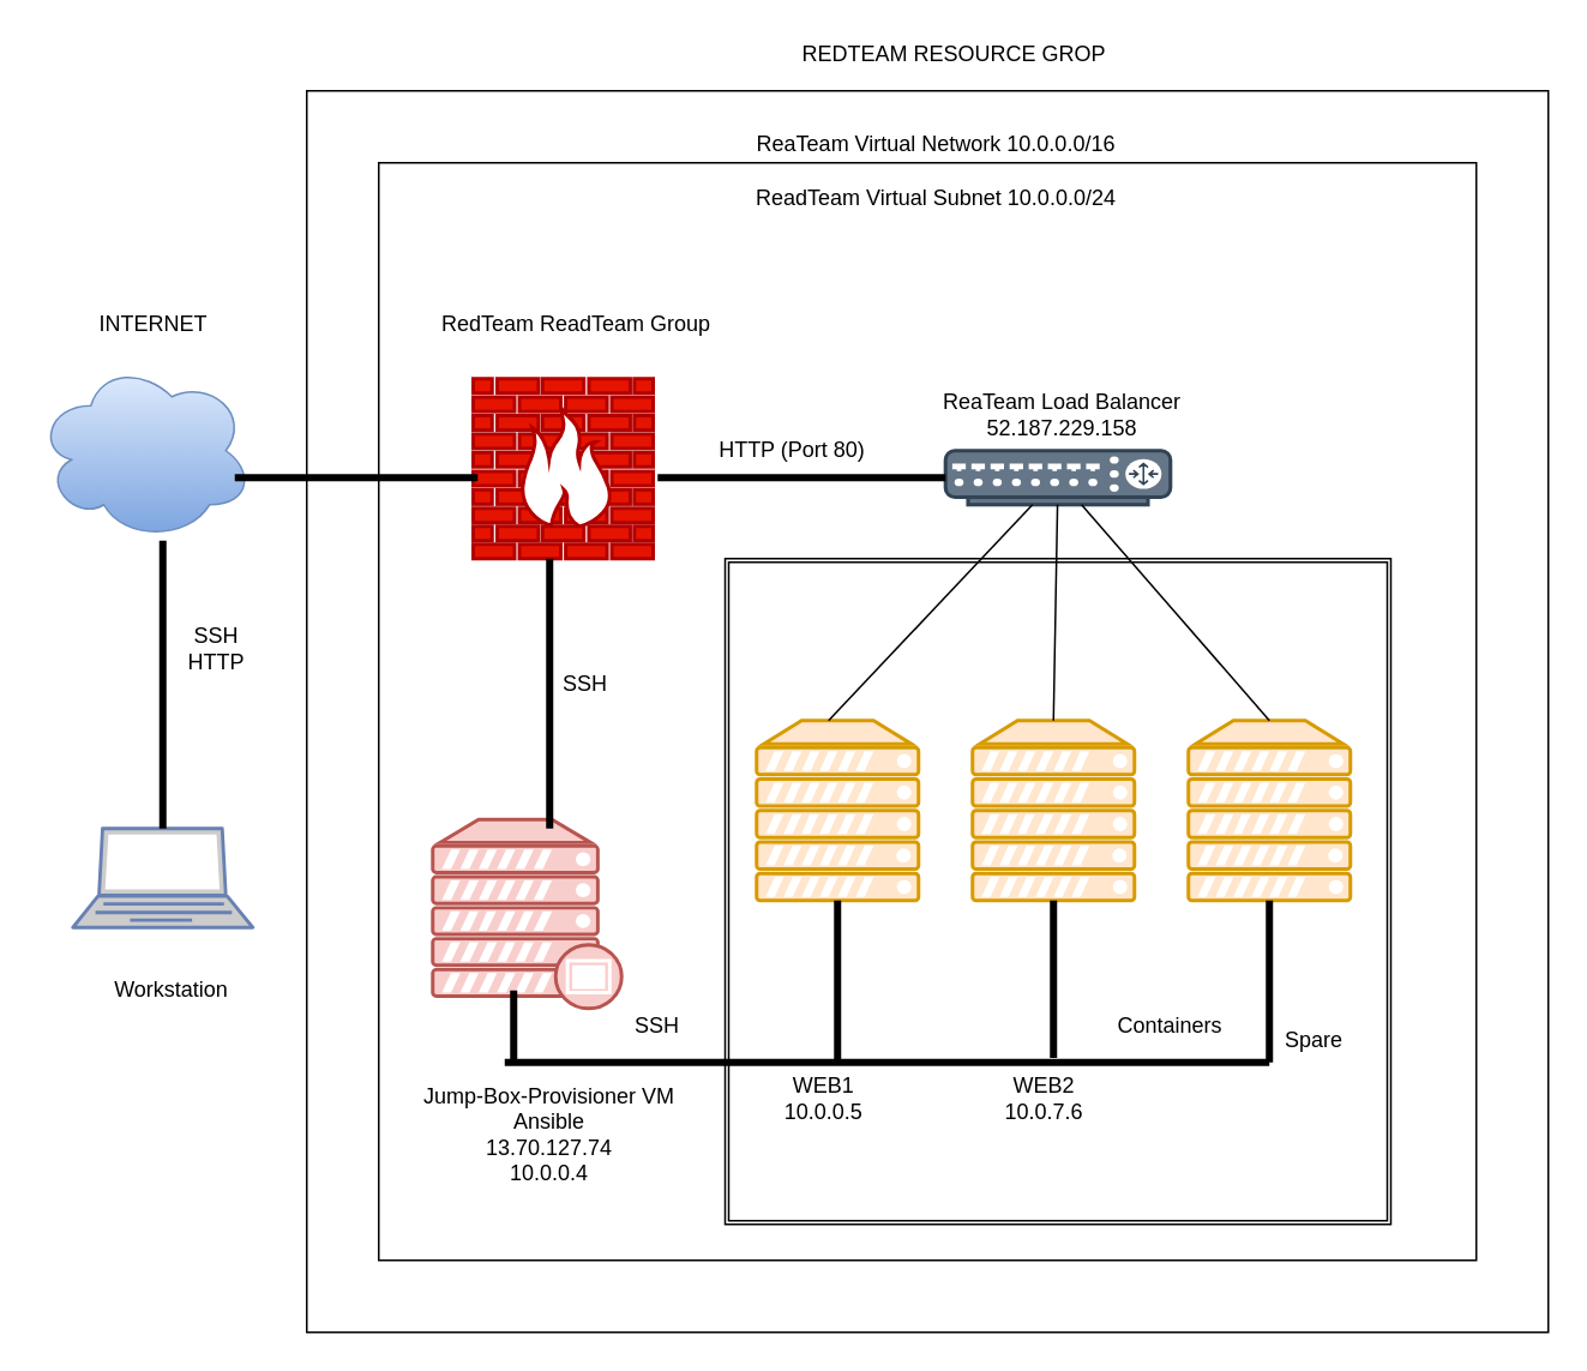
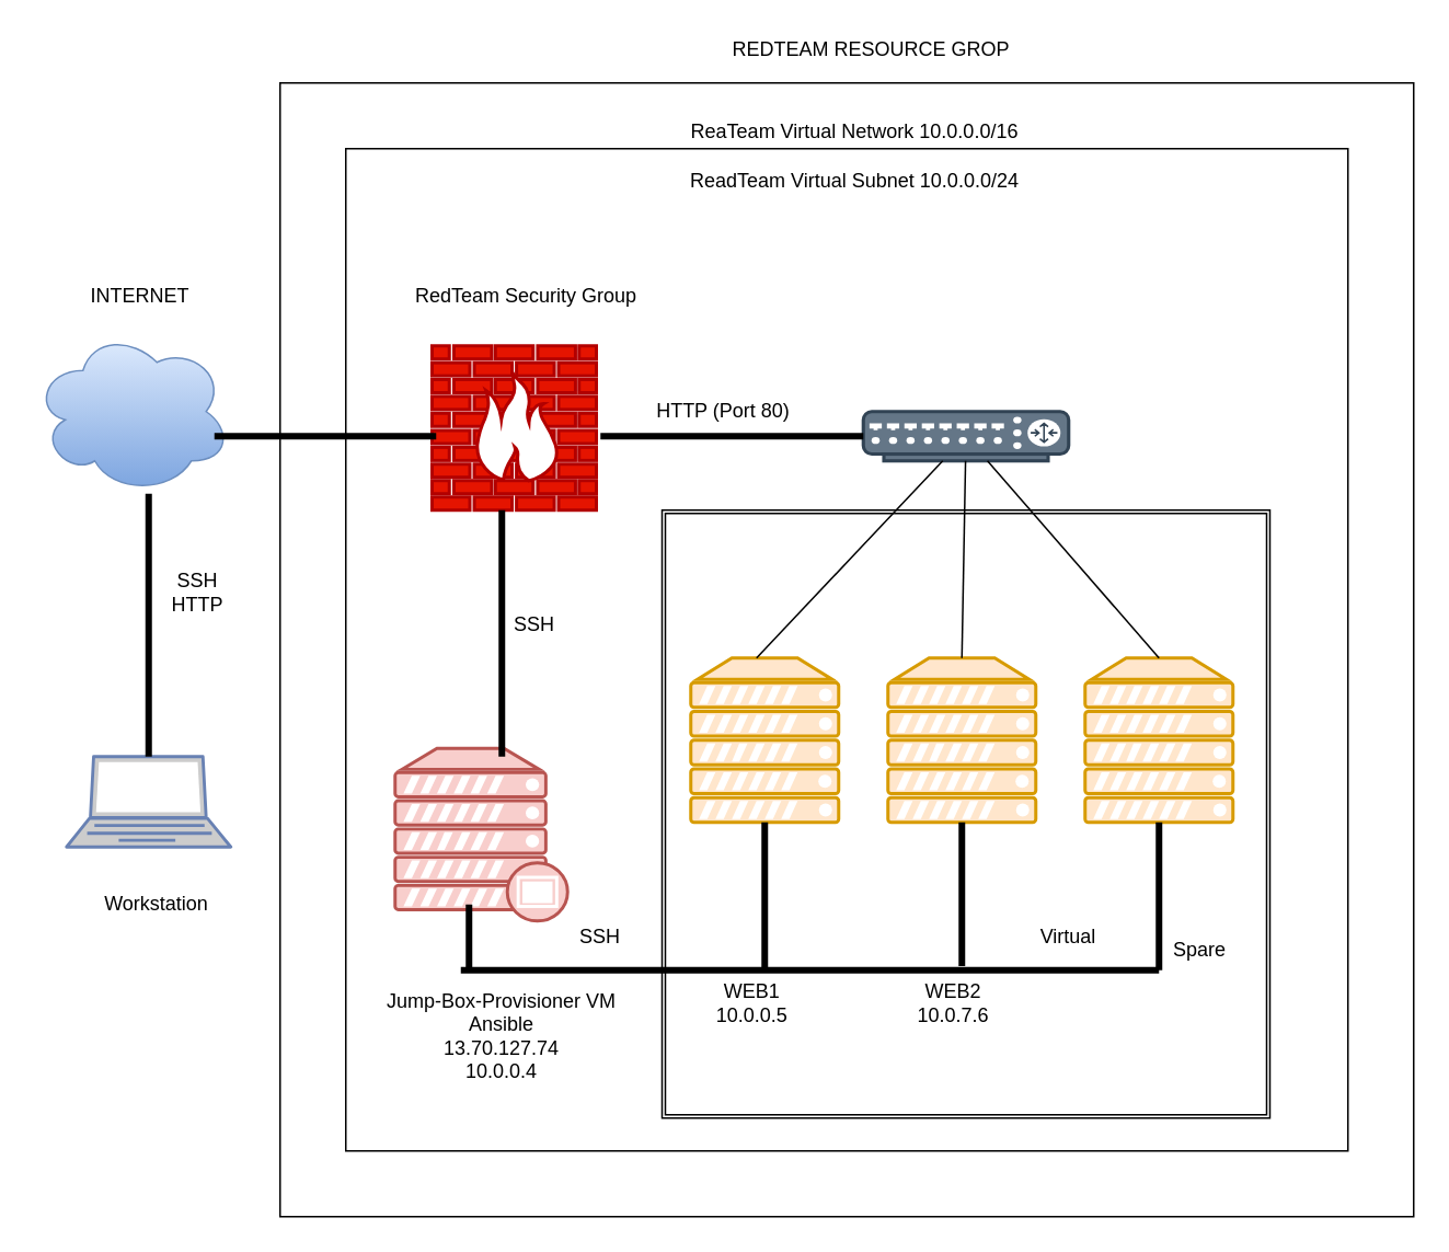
- <mxCell id="28" value="RedTeam ReadTeam Group" style="text;html=1;strokeColor=none;fillColor=none;align=center;verticalAlign=middle;whiteSpace=wrap;rounded=0;" vertex="1" parent="1"><mxGeometry x="230" y="170" width="180" height="20" as="geometry" /></mxCell>
+ <mxCell id="28" value="RedTeam Security Group" style="text;html=1;strokeColor=none;fillColor=none;align=center;verticalAlign=middle;whiteSpace=wrap;rounded=0;" vertex="1" parent="1"><mxGeometry x="230" y="170" width="180" height="20" as="geometry" /></mxCell>
- <mxCell id="29" value="ReaTeam Load Balancer&lt;br&gt;52.187.229.158" style="text;html=1;strokeColor=none;fillColor=none;align=center;verticalAlign=middle;whiteSpace=wrap;rounded=0;" vertex="1" parent="1"><mxGeometry x="510" y="220" width="160" height="20" as="geometry" /></mxCell>
- <mxCell id="36" value="Containers" style="text;html=1;strokeColor=none;fillColor=none;align=center;verticalAlign=middle;whiteSpace=wrap;rounded=0;" vertex="1" parent="1"><mxGeometry x="600" y="560" width="100" height="20" as="geometry" /></mxCell>
+ <mxCell id="36" value="Virtual" style="text;html=1;strokeColor=none;fillColor=none;align=center;verticalAlign=middle;whiteSpace=wrap;rounded=0;" vertex="1" parent="1"><mxGeometry x="600" y="560" width="100" height="20" as="geometry" /></mxCell>
